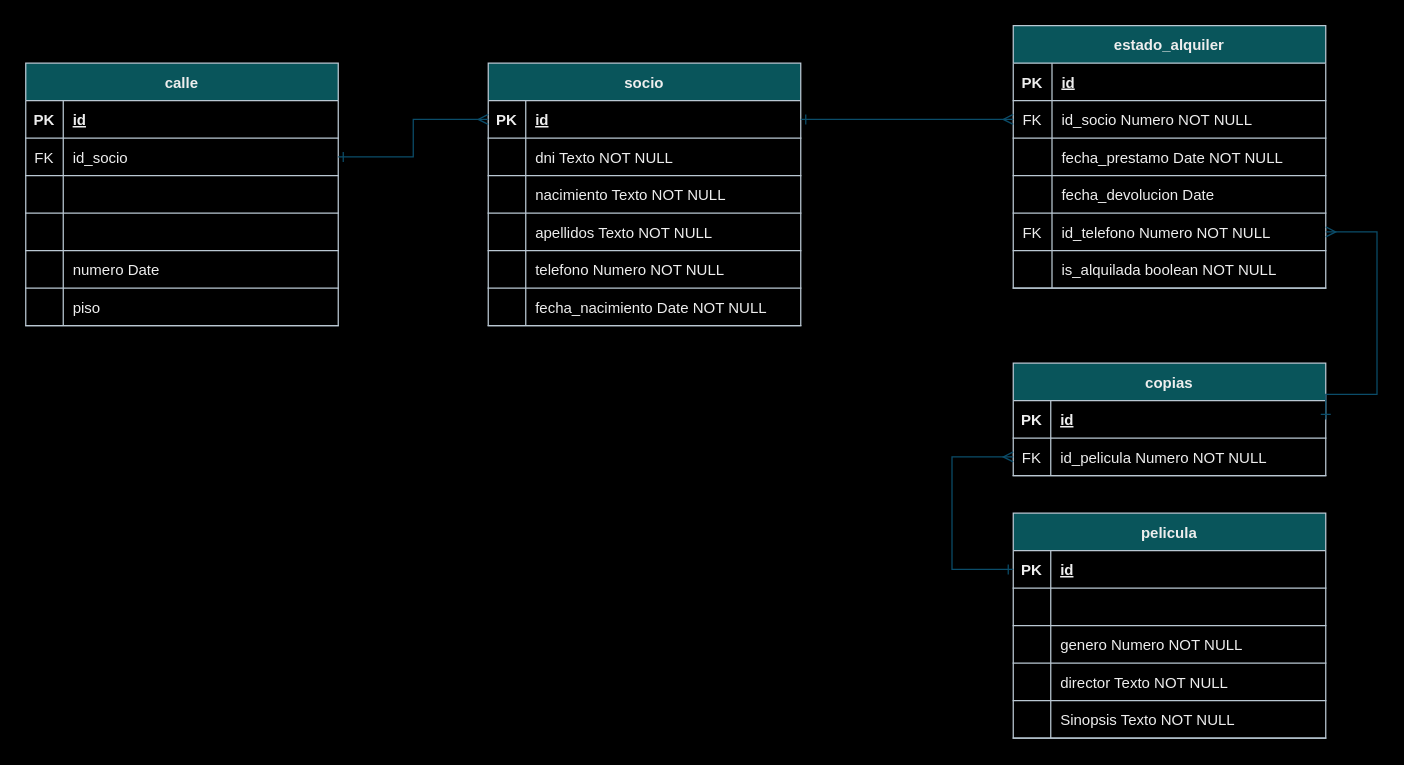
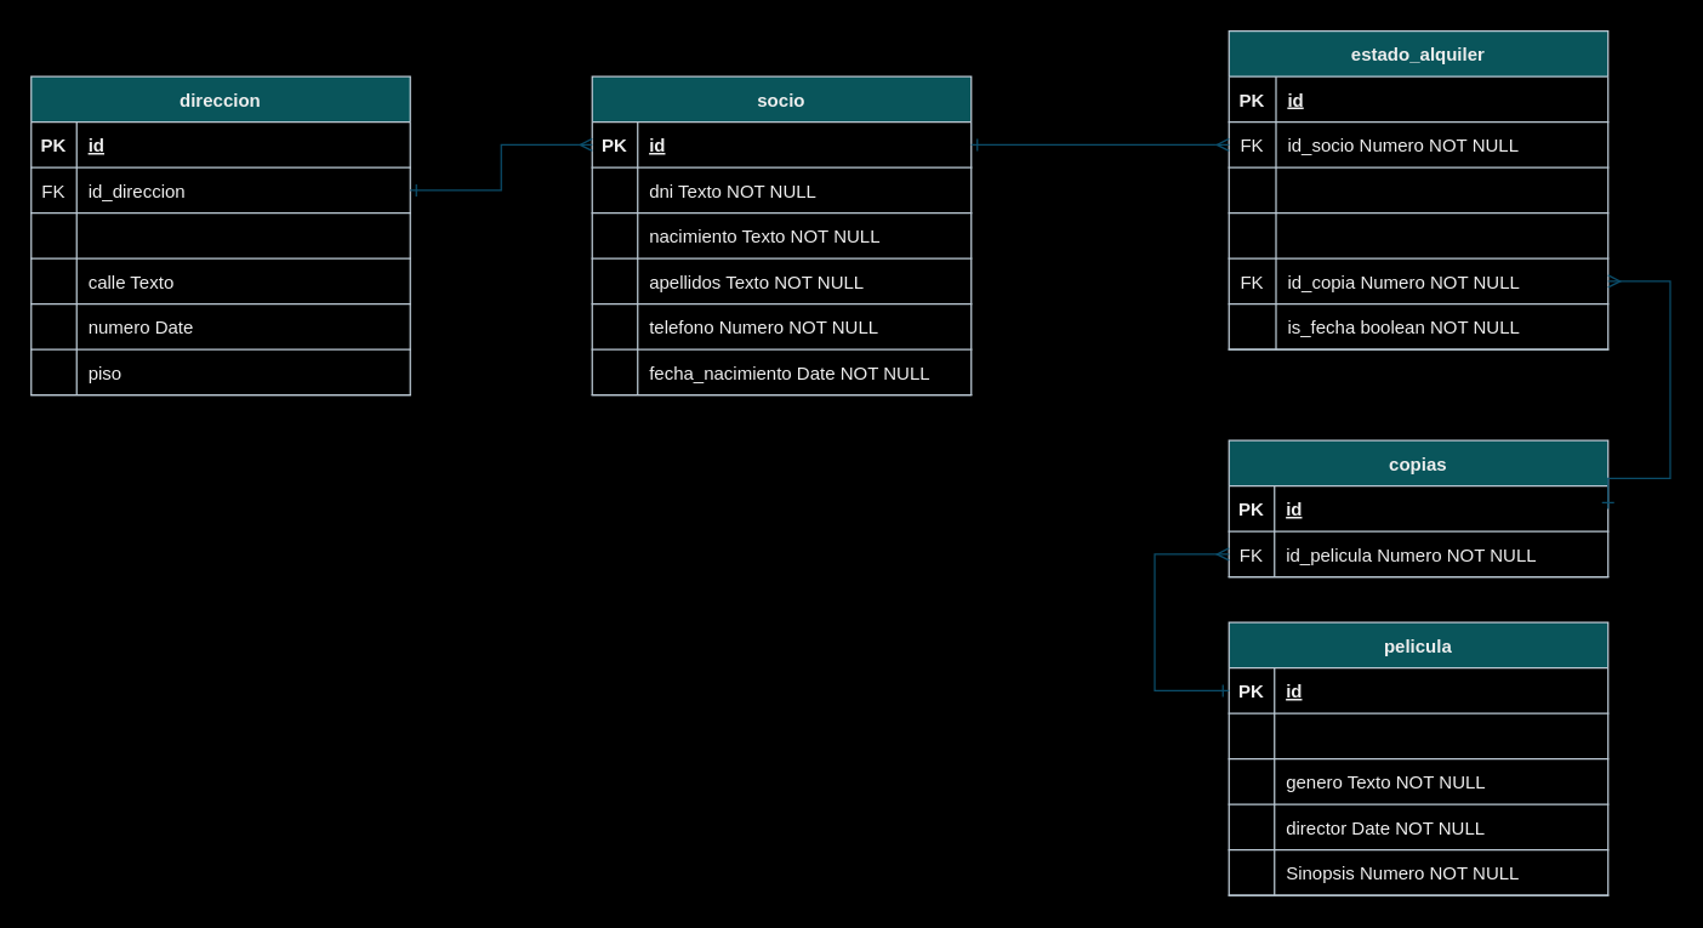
- <mxCell id="2" value="calle" style="shape=table;startSize=30;container=1;collapsible=1;childLayout=tableLayout;fixedRows=1;rowLines=0;fontStyle=1;align=center;resizeLast=1;labelBackgroundColor=none;fillColor=#09555B;strokeColor=#BAC8D3;fontColor=#EEEEEE;" parent="1" vertex="1"><mxGeometry x="20" y="50" width="250" height="210" as="geometry" /></mxCell>
+ <mxCell id="2" value="direccion" style="shape=table;startSize=30;container=1;collapsible=1;childLayout=tableLayout;fixedRows=1;rowLines=0;fontStyle=1;align=center;resizeLast=1;labelBackgroundColor=none;fillColor=#09555B;strokeColor=#BAC8D3;fontColor=#EEEEEE;" parent="1" vertex="1"><mxGeometry x="20" y="50" width="250" height="210" as="geometry" /></mxCell>
- <mxCell id="75" value="fecha_prestamo Date NOT NULL" style="shape=partialRectangle;overflow=hidden;connectable=0;fillColor=none;top=0;left=0;bottom=0;right=0;align=left;spacingLeft=6;fontStyle=0;labelBackgroundColor=none;strokeColor=#BAC8D3;fontColor=#EEEEEE;" vertex="1" parent="73"><mxGeometry x="31" width="219" height="30" as="geometry"><mxRectangle width="219" height="30" as="alternateBounds" /></mxGeometry></mxCell>
- <mxCell id="8" value="id_socio" style="shape=partialRectangle;overflow=hidden;connectable=0;fillColor=none;top=0;left=0;bottom=0;right=0;align=left;spacingLeft=6;fontStyle=0;labelBackgroundColor=none;strokeColor=#BAC8D3;fontColor=#EEEEEE;" vertex="1" parent="6"><mxGeometry x="30" width="220" height="30" as="geometry"><mxRectangle width="220" height="30" as="alternateBounds" /></mxGeometry></mxCell>
+ <mxCell id="8" value="id_direccion" style="shape=partialRectangle;overflow=hidden;connectable=0;fillColor=none;top=0;left=0;bottom=0;right=0;align=left;spacingLeft=6;fontStyle=0;labelBackgroundColor=none;strokeColor=#BAC8D3;fontColor=#EEEEEE;" vertex="1" parent="6"><mxGeometry x="30" width="220" height="30" as="geometry"><mxRectangle width="220" height="30" as="alternateBounds" /></mxGeometry></mxCell>
- <mxCell id="78" value="fecha_devolucion Date" style="shape=partialRectangle;overflow=hidden;connectable=0;fillColor=none;top=0;left=0;bottom=0;right=0;align=left;spacingLeft=6;fontStyle=0;labelBackgroundColor=none;strokeColor=#BAC8D3;fontColor=#EEEEEE;" vertex="1" parent="76"><mxGeometry x="31" width="219" height="30" as="geometry"><mxRectangle width="219" height="30" as="alternateBounds" /></mxGeometry></mxCell>
+ <mxCell id="13" value="calle Texto" style="shape=partialRectangle;overflow=hidden;connectable=0;fillColor=none;top=0;left=0;bottom=0;right=0;align=left;spacingLeft=6;fontStyle=0;labelBackgroundColor=none;strokeColor=#BAC8D3;fontColor=#EEEEEE;" vertex="1" parent="11"><mxGeometry x="30" width="220" height="30" as="geometry"><mxRectangle width="220" height="30" as="alternateBounds" /></mxGeometry></mxCell>
- <mxCell id="81" value="id_telefono Numero NOT NULL" style="shape=partialRectangle;overflow=hidden;connectable=0;fillColor=none;top=0;left=0;bottom=0;right=0;align=left;spacingLeft=6;fontStyle=0;labelBackgroundColor=none;strokeColor=#BAC8D3;fontColor=#EEEEEE;" vertex="1" parent="79"><mxGeometry x="31" width="219" height="30" as="geometry"><mxRectangle width="219" height="30" as="alternateBounds" /></mxGeometry></mxCell>
+ <mxCell id="81" value="id_copia Numero NOT NULL" style="shape=partialRectangle;overflow=hidden;connectable=0;fillColor=none;top=0;left=0;bottom=0;right=0;align=left;spacingLeft=6;fontStyle=0;labelBackgroundColor=none;strokeColor=#BAC8D3;fontColor=#EEEEEE;" vertex="1" parent="79"><mxGeometry x="31" width="219" height="30" as="geometry"><mxRectangle width="219" height="30" as="alternateBounds" /></mxGeometry></mxCell>
- <mxCell id="84" value="is_alquilada boolean NOT NULL" style="shape=partialRectangle;overflow=hidden;connectable=0;fillColor=none;top=0;left=0;bottom=0;right=0;align=left;spacingLeft=6;fontStyle=0;labelBackgroundColor=none;strokeColor=#BAC8D3;fontColor=#EEEEEE;" vertex="1" parent="82"><mxGeometry x="31" width="219" height="30" as="geometry"><mxRectangle width="219" height="30" as="alternateBounds" /></mxGeometry></mxCell>
+ <mxCell id="84" value="is_fecha boolean NOT NULL" style="shape=partialRectangle;overflow=hidden;connectable=0;fillColor=none;top=0;left=0;bottom=0;right=0;align=left;spacingLeft=6;fontStyle=0;labelBackgroundColor=none;strokeColor=#BAC8D3;fontColor=#EEEEEE;" vertex="1" parent="82"><mxGeometry x="31" width="219" height="30" as="geometry"><mxRectangle width="219" height="30" as="alternateBounds" /></mxGeometry></mxCell>
- <mxCell id="50" value="genero Numero NOT NULL" style="shape=partialRectangle;overflow=hidden;connectable=0;fillColor=none;top=0;left=0;bottom=0;right=0;align=left;spacingLeft=6;fontStyle=0;labelBackgroundColor=none;strokeColor=#BAC8D3;fontColor=#EEEEEE;" vertex="1" parent="48"><mxGeometry x="30" width="220" height="30" as="geometry"><mxRectangle width="220" height="30" as="alternateBounds" /></mxGeometry></mxCell>
+ <mxCell id="50" value="genero Texto NOT NULL" style="shape=partialRectangle;overflow=hidden;connectable=0;fillColor=none;top=0;left=0;bottom=0;right=0;align=left;spacingLeft=6;fontStyle=0;labelBackgroundColor=none;strokeColor=#BAC8D3;fontColor=#EEEEEE;" vertex="1" parent="48"><mxGeometry x="30" width="220" height="30" as="geometry"><mxRectangle width="220" height="30" as="alternateBounds" /></mxGeometry></mxCell>
- <mxCell id="53" value="director Texto NOT NULL" style="shape=partialRectangle;overflow=hidden;connectable=0;fillColor=none;top=0;left=0;bottom=0;right=0;align=left;spacingLeft=6;fontStyle=0;labelBackgroundColor=none;strokeColor=#BAC8D3;fontColor=#EEEEEE;" vertex="1" parent="51"><mxGeometry x="30" width="220" height="30" as="geometry"><mxRectangle width="220" height="30" as="alternateBounds" /></mxGeometry></mxCell>
+ <mxCell id="53" value="director Date NOT NULL" style="shape=partialRectangle;overflow=hidden;connectable=0;fillColor=none;top=0;left=0;bottom=0;right=0;align=left;spacingLeft=6;fontStyle=0;labelBackgroundColor=none;strokeColor=#BAC8D3;fontColor=#EEEEEE;" vertex="1" parent="51"><mxGeometry x="30" width="220" height="30" as="geometry"><mxRectangle width="220" height="30" as="alternateBounds" /></mxGeometry></mxCell>
- <mxCell id="56" value="Sinopsis Texto NOT NULL" style="shape=partialRectangle;overflow=hidden;connectable=0;fillColor=none;top=0;left=0;bottom=0;right=0;align=left;spacingLeft=6;fontStyle=0;labelBackgroundColor=none;strokeColor=#BAC8D3;fontColor=#EEEEEE;" vertex="1" parent="54"><mxGeometry x="30" width="220" height="30" as="geometry"><mxRectangle width="220" height="30" as="alternateBounds" /></mxGeometry></mxCell>
+ <mxCell id="56" value="Sinopsis Numero NOT NULL" style="shape=partialRectangle;overflow=hidden;connectable=0;fillColor=none;top=0;left=0;bottom=0;right=0;align=left;spacingLeft=6;fontStyle=0;labelBackgroundColor=none;strokeColor=#BAC8D3;fontColor=#EEEEEE;" vertex="1" parent="54"><mxGeometry x="30" width="220" height="30" as="geometry"><mxRectangle width="220" height="30" as="alternateBounds" /></mxGeometry></mxCell>
